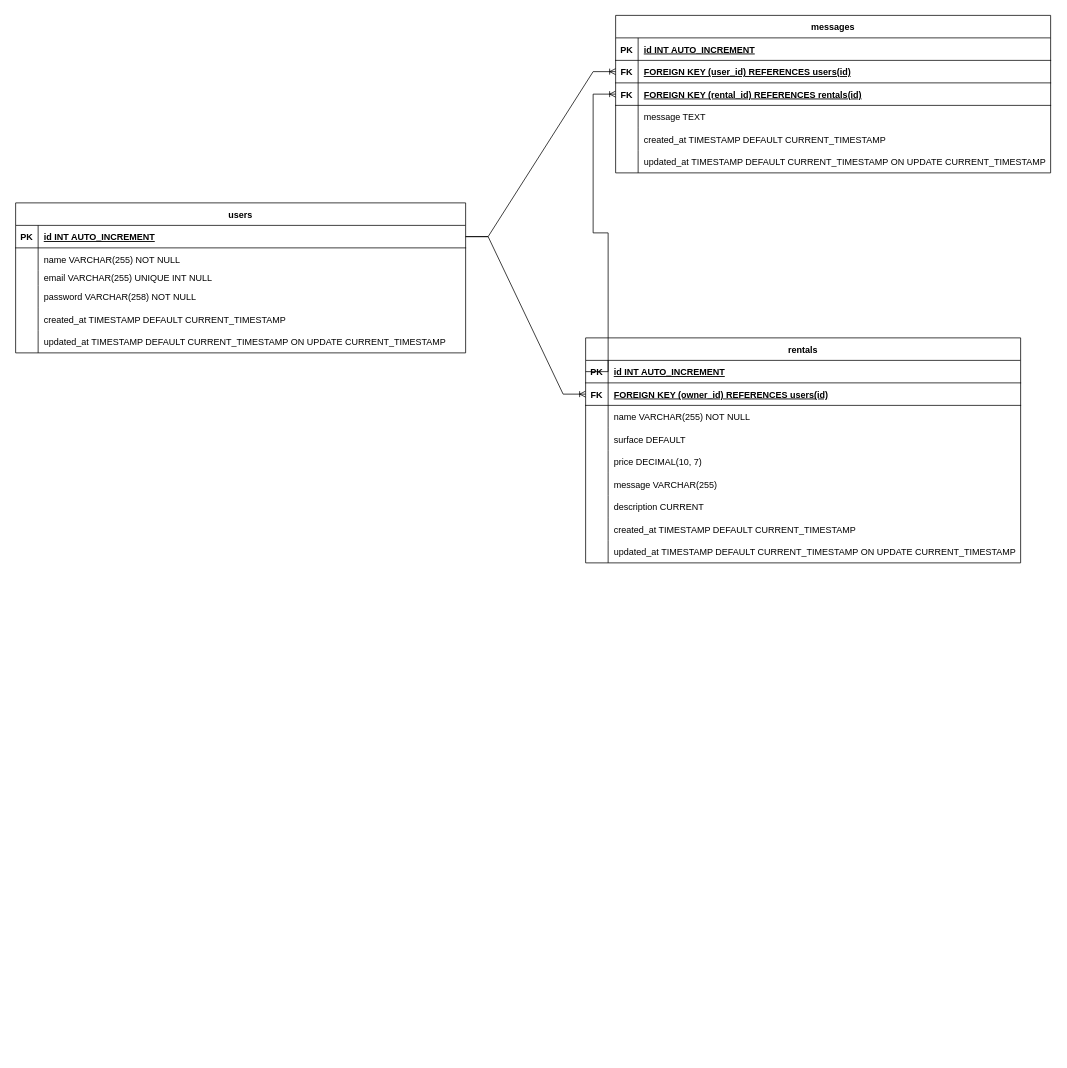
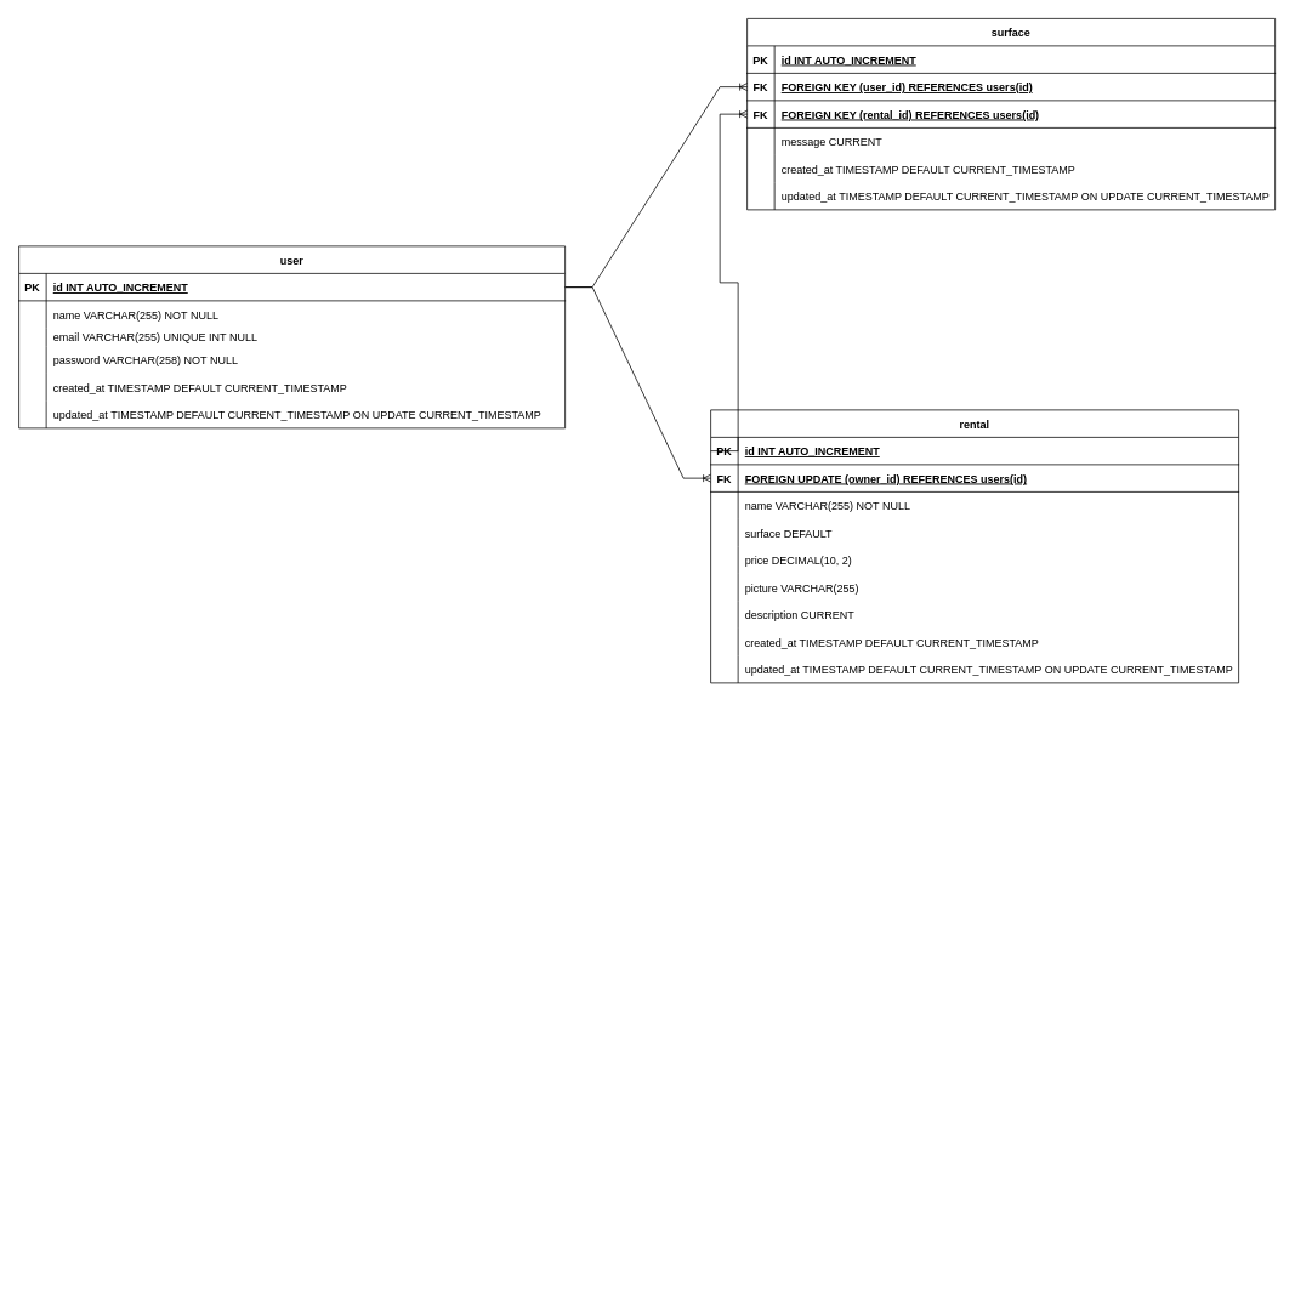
- <mxCell id="49" value="messages" style="shape=table;startSize=30;container=1;collapsible=1;childLayout=tableLayout;fixedRows=1;rowLines=0;fontStyle=1;align=center;resizeLast=1;movable=1;resizable=1;rotatable=1;deletable=1;editable=1;connectable=1;locked=0;" parent="1" vertex="1"><mxGeometry x="820" y="20" width="580" height="210" as="geometry"><mxRectangle x="-110" y="230" width="100" height="30" as="alternateBounds" /></mxGeometry></mxCell>
+ <mxCell id="49" value="surface" style="shape=table;startSize=30;container=1;collapsible=1;childLayout=tableLayout;fixedRows=1;rowLines=0;fontStyle=1;align=center;resizeLast=1;movable=1;resizable=1;rotatable=1;deletable=1;editable=1;connectable=1;locked=0;" parent="1" vertex="1"><mxGeometry x="820" y="20" width="580" height="210" as="geometry"><mxRectangle x="-110" y="230" width="100" height="30" as="alternateBounds" /></mxGeometry></mxCell>
- <mxCell id="58" value="FOREIGN KEY (rental_id) REFERENCES rentals(id)" style="shape=partialRectangle;overflow=hidden;connectable=1;fillColor=none;align=left;strokeColor=inherit;top=0;left=0;bottom=0;right=0;spacingLeft=6;fontStyle=5;swimlaneLine=1;movable=1;resizable=1;rotatable=1;deletable=1;editable=1;locked=0;" parent="56" vertex="1"><mxGeometry x="30" width="550" height="30" as="geometry"><mxRectangle width="550" height="30" as="alternateBounds" /></mxGeometry></mxCell>
+ <mxCell id="58" value="FOREIGN KEY (rental_id) REFERENCES users(id)" style="shape=partialRectangle;overflow=hidden;connectable=1;fillColor=none;align=left;strokeColor=inherit;top=0;left=0;bottom=0;right=0;spacingLeft=6;fontStyle=5;swimlaneLine=1;movable=1;resizable=1;rotatable=1;deletable=1;editable=1;locked=0;" parent="56" vertex="1"><mxGeometry x="30" width="550" height="30" as="geometry"><mxRectangle width="550" height="30" as="alternateBounds" /></mxGeometry></mxCell>
- <mxCell id="61" value="message TEXT" style="shape=partialRectangle;overflow=hidden;connectable=1;fillColor=none;align=left;strokeColor=inherit;top=0;left=0;bottom=0;right=0;spacingLeft=6;movable=1;resizable=1;rotatable=1;deletable=1;editable=1;locked=0;" parent="59" vertex="1"><mxGeometry x="30" width="550" height="30" as="geometry"><mxRectangle width="550" height="30" as="alternateBounds" /></mxGeometry></mxCell>
+ <mxCell id="61" value="message CURRENT" style="shape=partialRectangle;overflow=hidden;connectable=1;fillColor=none;align=left;strokeColor=inherit;top=0;left=0;bottom=0;right=0;spacingLeft=6;movable=1;resizable=1;rotatable=1;deletable=1;editable=1;locked=0;" parent="59" vertex="1"><mxGeometry x="30" width="550" height="30" as="geometry"><mxRectangle width="550" height="30" as="alternateBounds" /></mxGeometry></mxCell>
- <mxCell id="2" value="users" style="shape=table;startSize=30;container=1;collapsible=1;childLayout=tableLayout;fixedRows=1;rowLines=0;fontStyle=1;align=center;resizeLast=1;movable=1;resizable=1;rotatable=1;deletable=1;editable=1;connectable=1;locked=0;" parent="1" vertex="1"><mxGeometry x="20" y="270" width="600" height="200" as="geometry" /></mxCell>
+ <mxCell id="2" value="user" style="shape=table;startSize=30;container=1;collapsible=1;childLayout=tableLayout;fixedRows=1;rowLines=0;fontStyle=1;align=center;resizeLast=1;movable=1;resizable=1;rotatable=1;deletable=1;editable=1;connectable=1;locked=0;" parent="1" vertex="1"><mxGeometry x="20" y="270" width="600" height="200" as="geometry" /></mxCell>
- <mxCell id="21" value="rentals" style="shape=table;startSize=30;container=1;collapsible=1;childLayout=tableLayout;fixedRows=1;rowLines=0;fontStyle=1;align=center;resizeLast=1;movable=1;resizable=1;rotatable=1;deletable=1;editable=1;connectable=1;locked=0;" parent="1" vertex="1"><mxGeometry x="780" y="450" width="580" height="300" as="geometry" /></mxCell>
+ <mxCell id="21" value="rental" style="shape=table;startSize=30;container=1;collapsible=1;childLayout=tableLayout;fixedRows=1;rowLines=0;fontStyle=1;align=center;resizeLast=1;movable=1;resizable=1;rotatable=1;deletable=1;editable=1;connectable=1;locked=0;" parent="1" vertex="1"><mxGeometry x="780" y="450" width="580" height="300" as="geometry" /></mxCell>
- <mxCell id="27" value="FOREIGN KEY (owner_id) REFERENCES users(id)" style="shape=partialRectangle;overflow=hidden;connectable=1;fillColor=none;align=left;strokeColor=inherit;top=0;left=0;bottom=0;right=0;spacingLeft=6;fontStyle=5;movable=1;resizable=1;rotatable=1;deletable=1;editable=1;locked=0;" parent="25" vertex="1"><mxGeometry x="30" width="550" height="30" as="geometry"><mxRectangle width="550" height="30" as="alternateBounds" /></mxGeometry></mxCell>
+ <mxCell id="27" value="FOREIGN UPDATE (owner_id) REFERENCES users(id)" style="shape=partialRectangle;overflow=hidden;connectable=1;fillColor=none;align=left;strokeColor=inherit;top=0;left=0;bottom=0;right=0;spacingLeft=6;fontStyle=5;movable=1;resizable=1;rotatable=1;deletable=1;editable=1;locked=0;" parent="25" vertex="1"><mxGeometry x="30" width="550" height="30" as="geometry"><mxRectangle width="550" height="30" as="alternateBounds" /></mxGeometry></mxCell>
- <mxCell id="36" value="price DECIMAL(10, 7)" style="shape=partialRectangle;overflow=hidden;connectable=1;fillColor=none;align=left;strokeColor=inherit;top=0;left=0;bottom=0;right=0;spacingLeft=6;movable=1;resizable=1;rotatable=1;deletable=1;editable=1;locked=0;" parent="34" vertex="1"><mxGeometry x="30" width="550" height="30" as="geometry"><mxRectangle width="550" height="30" as="alternateBounds" /></mxGeometry></mxCell>
+ <mxCell id="36" value="price DECIMAL(10, 2)" style="shape=partialRectangle;overflow=hidden;connectable=1;fillColor=none;align=left;strokeColor=inherit;top=0;left=0;bottom=0;right=0;spacingLeft=6;movable=1;resizable=1;rotatable=1;deletable=1;editable=1;locked=0;" parent="34" vertex="1"><mxGeometry x="30" width="550" height="30" as="geometry"><mxRectangle width="550" height="30" as="alternateBounds" /></mxGeometry></mxCell>
- <mxCell id="39" value="message VARCHAR(255)" style="shape=partialRectangle;overflow=hidden;connectable=1;fillColor=none;align=left;strokeColor=inherit;top=0;left=0;bottom=0;right=0;spacingLeft=6;movable=1;resizable=1;rotatable=1;deletable=1;editable=1;locked=0;" parent="37" vertex="1"><mxGeometry x="30" width="550" height="30" as="geometry"><mxRectangle width="550" height="30" as="alternateBounds" /></mxGeometry></mxCell>
+ <mxCell id="39" value="picture VARCHAR(255)" style="shape=partialRectangle;overflow=hidden;connectable=1;fillColor=none;align=left;strokeColor=inherit;top=0;left=0;bottom=0;right=0;spacingLeft=6;movable=1;resizable=1;rotatable=1;deletable=1;editable=1;locked=0;" parent="37" vertex="1"><mxGeometry x="30" width="550" height="30" as="geometry"><mxRectangle width="550" height="30" as="alternateBounds" /></mxGeometry></mxCell>
